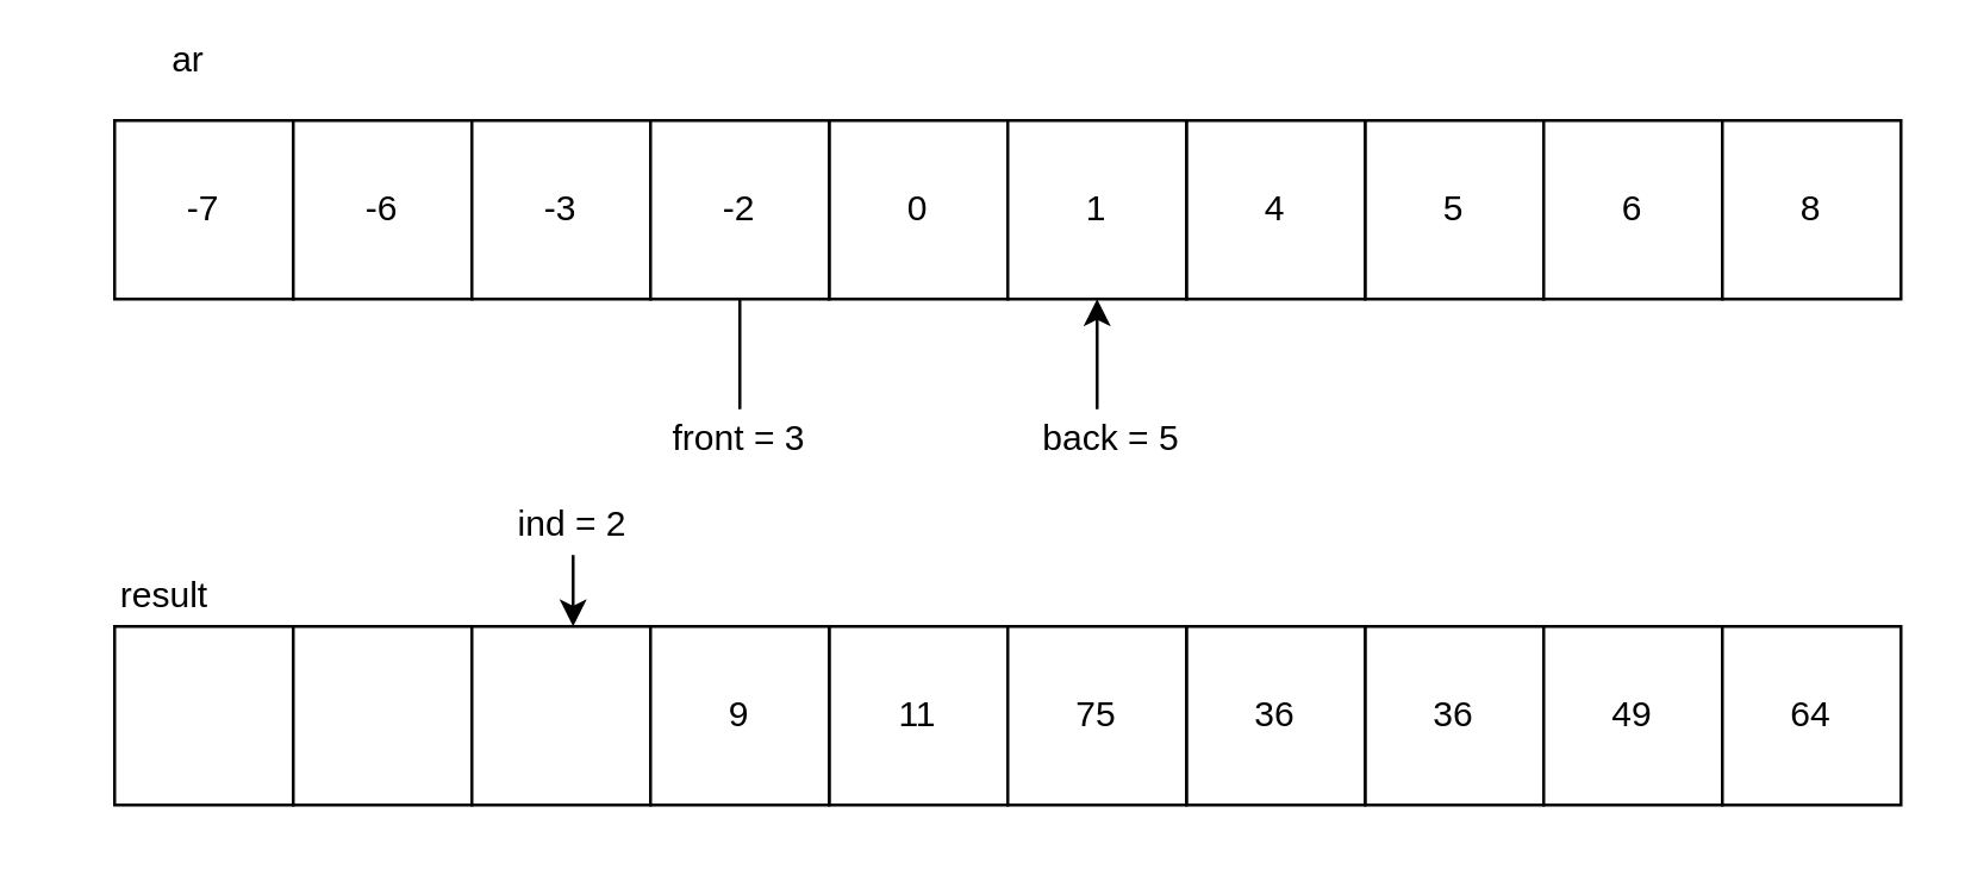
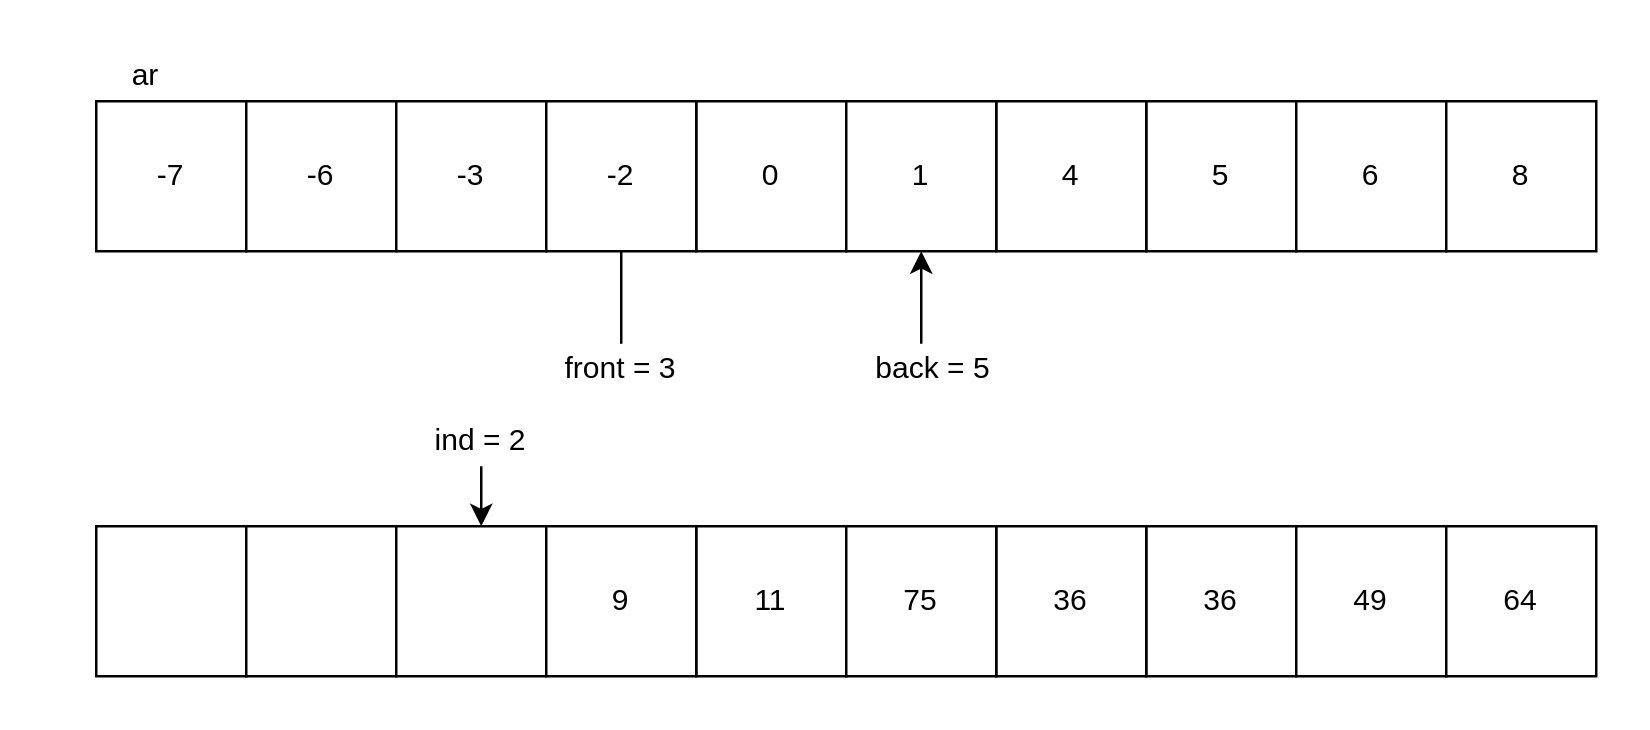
- <mxCell id="13" value="ar" style="text;html=1;strokeColor=none;fillColor=none;align=center;verticalAlign=middle;whiteSpace=wrap;rounded=0;dashed=1;" parent="1" vertex="1"><mxGeometry x="43" y="10" width="40" height="20" as="geometry" /></mxCell>
+ <mxCell id="13" value="ar" style="text;html=1;strokeColor=none;fillColor=none;align=center;verticalAlign=middle;whiteSpace=wrap;rounded=0;dashed=1;" parent="1" vertex="1"><mxGeometry x="38" y="20" width="40" height="20" as="geometry" /></mxCell>
- <mxCell id="14" value="result" style="text;html=1;strokeColor=none;fillColor=none;align=center;verticalAlign=middle;whiteSpace=wrap;rounded=0;dashed=1;" parent="1" vertex="1"><mxGeometry x="20" y="190" width="70" height="20" as="geometry" /></mxCell>
